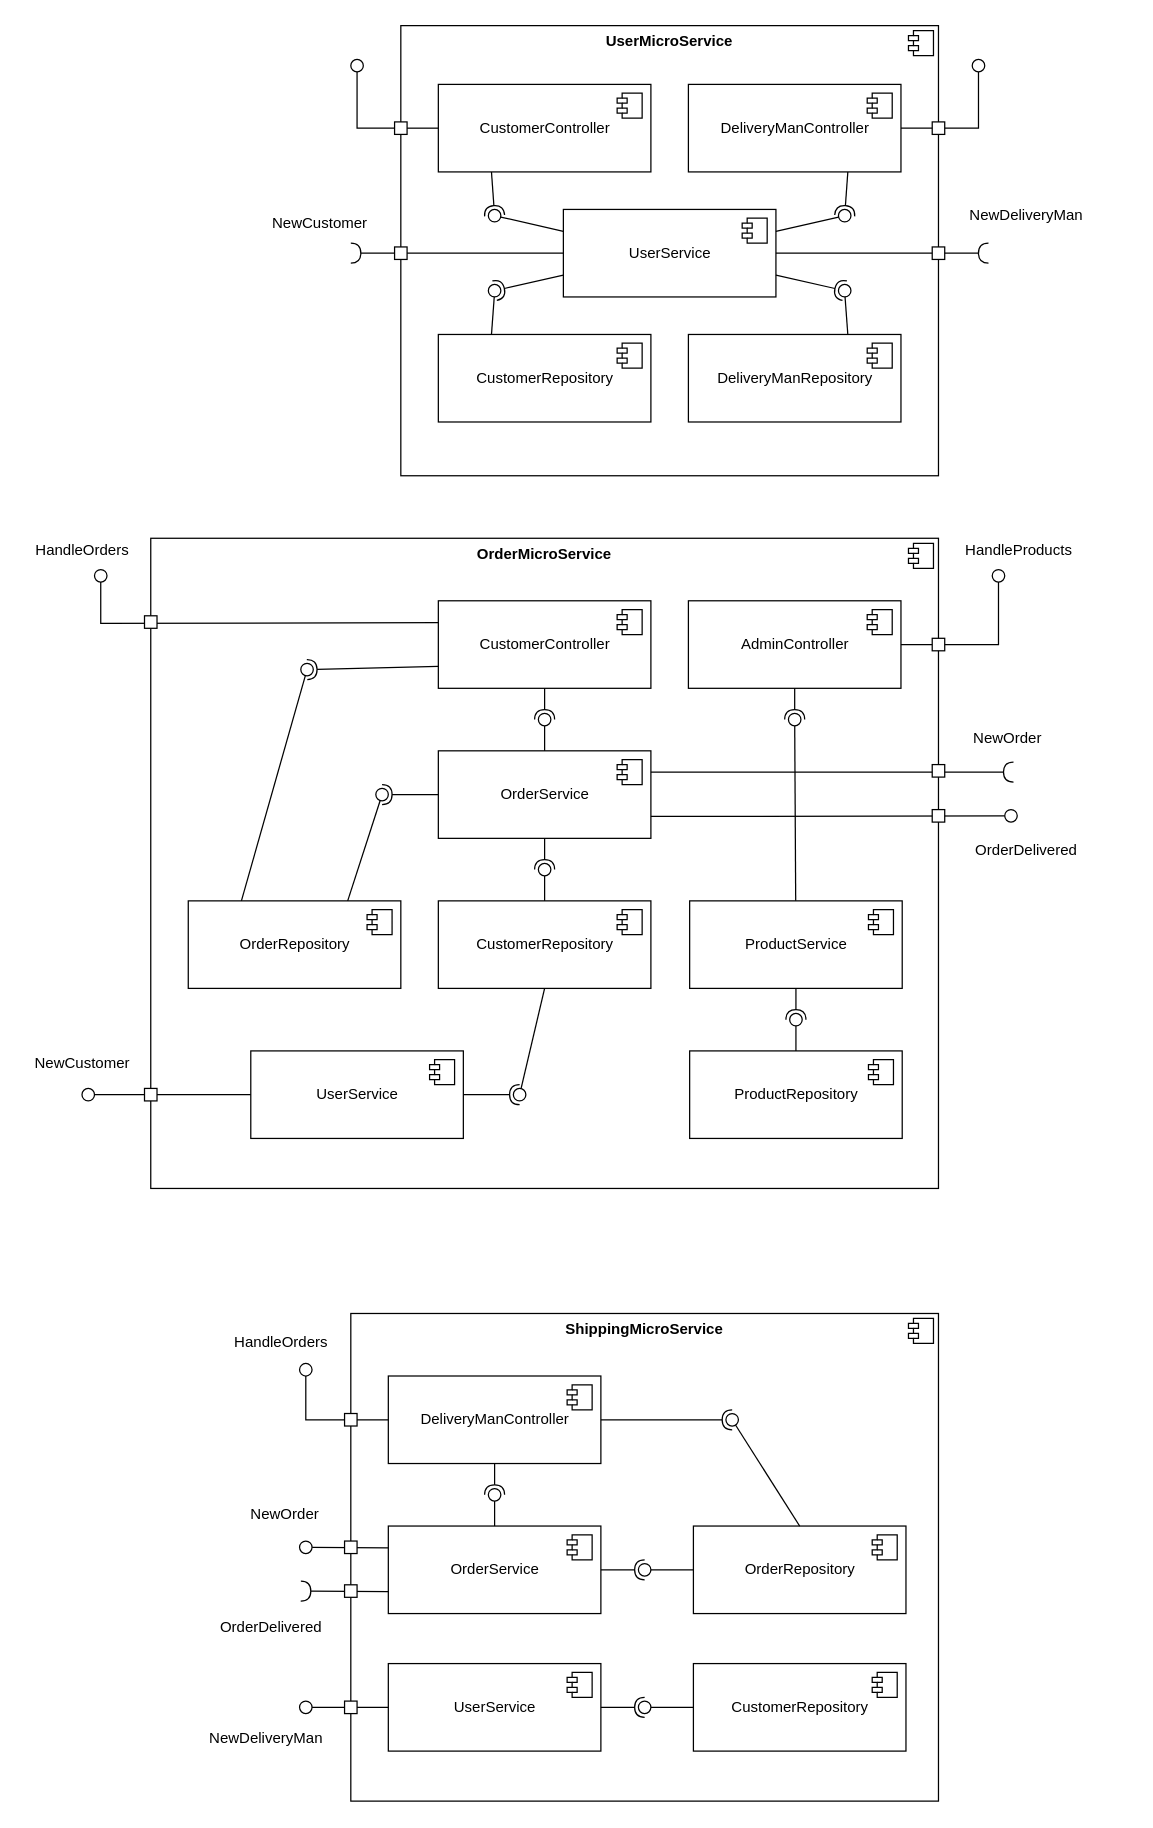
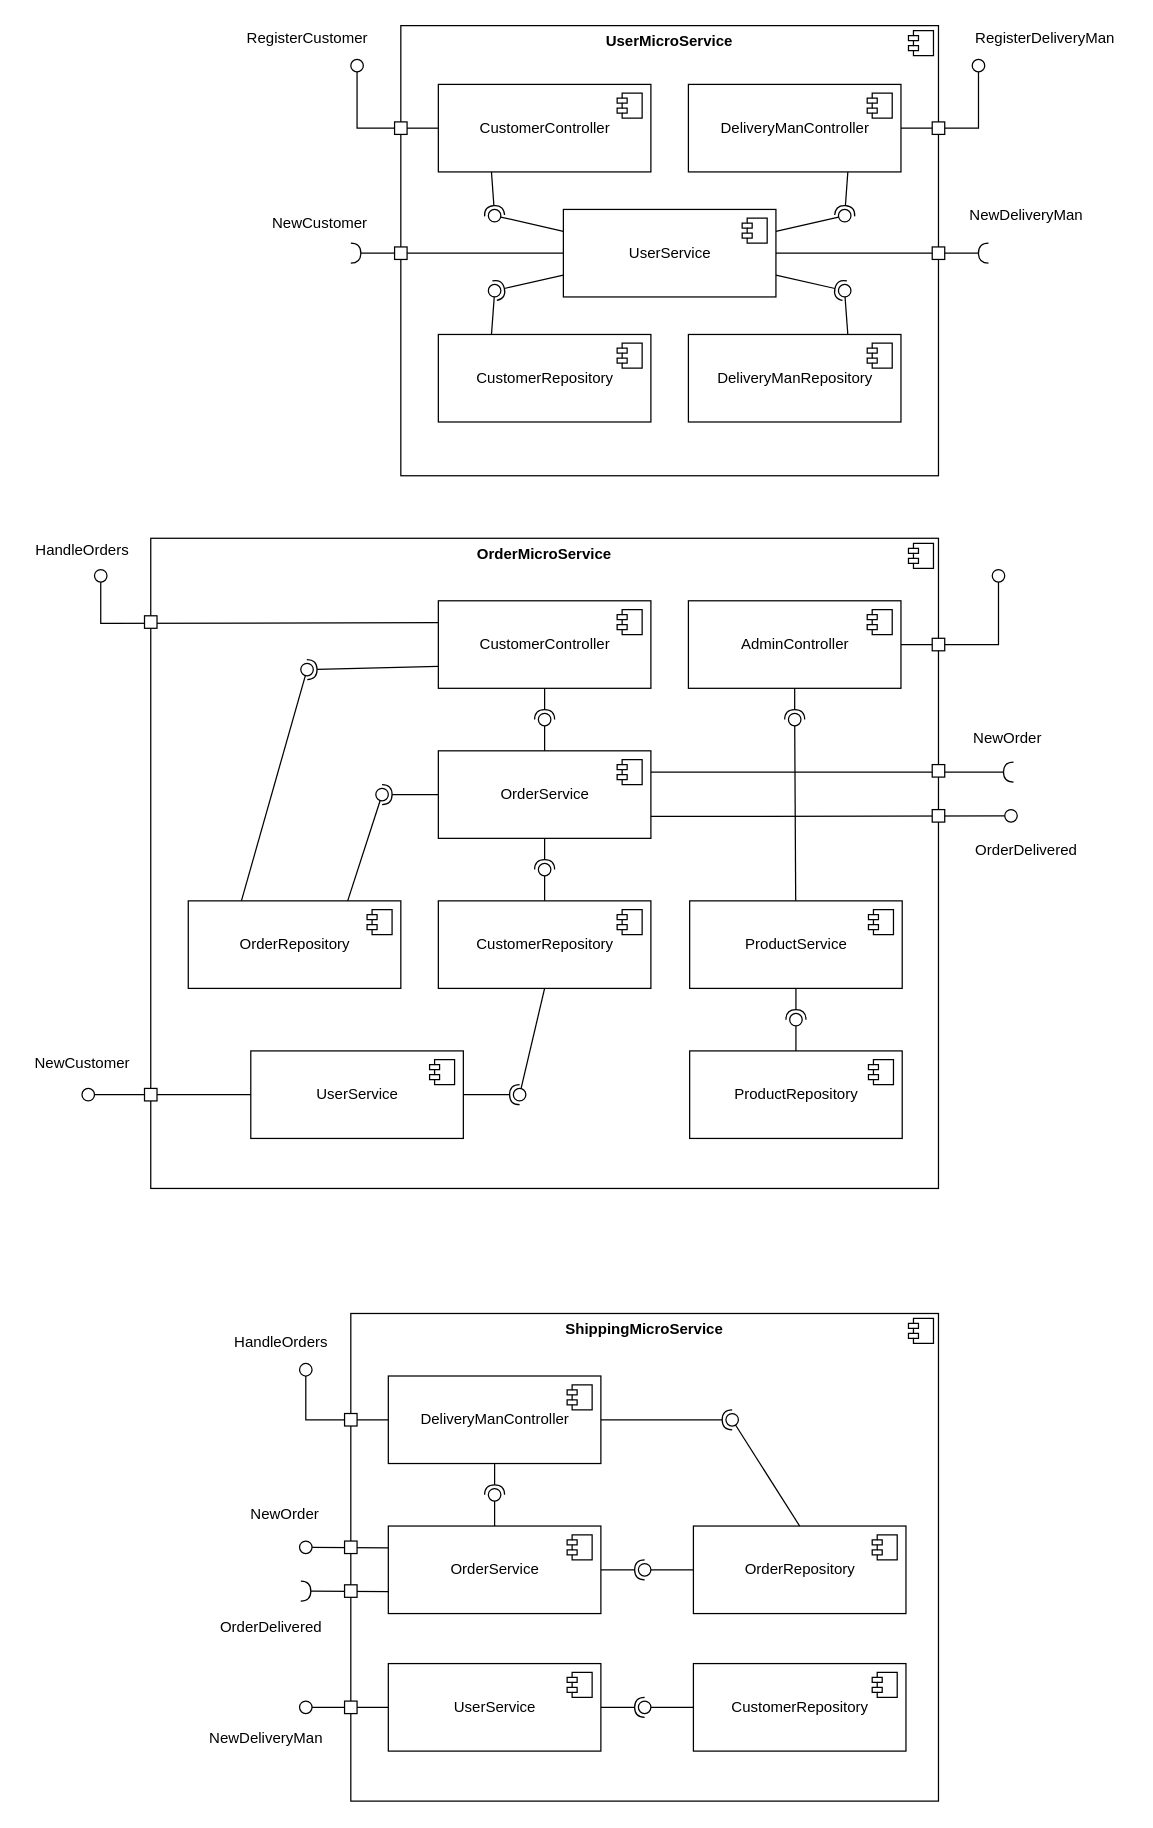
+ <mxCell id="36" value="RegisterCustomer" style="text;html=1;align=center;verticalAlign=middle;resizable=0;points=[];autosize=1;" vertex="1" parent="1"><mxGeometry x="190" y="20" width="110" height="20" as="geometry" /></mxCell>
+ <mxCell id="37" value="RegisterDeliveryMan" style="text;html=1;align=center;verticalAlign=middle;resizable=0;points=[];autosize=1;" vertex="1" parent="1"><mxGeometry x="770" y="20" width="130" height="20" as="geometry" /></mxCell>
- <mxCell id="96" value="HandleProducts" style="text;html=1;align=center;verticalAlign=middle;resizable=0;points=[];autosize=1;" vertex="1" parent="1"><mxGeometry x="764" y="430" width="100" height="20" as="geometry" /></mxCell>
